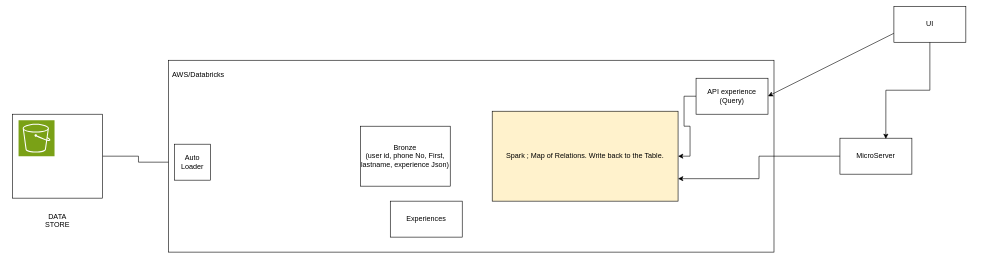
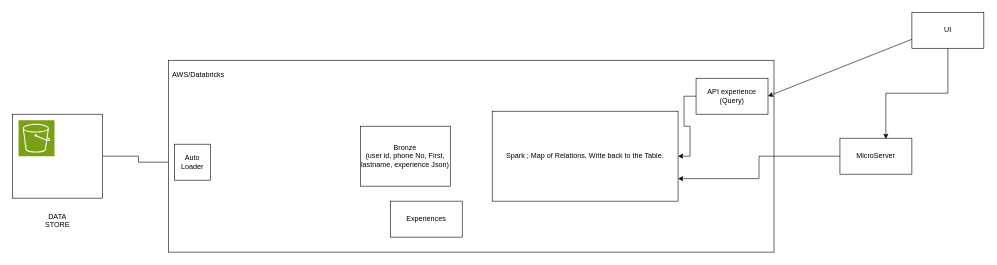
- <mxCell id="15" value="UI" style="rounded=0;whiteSpace=wrap;html=1;" vertex="1" parent="1"><mxGeometry x="1490" y="10" width="120" height="60" as="geometry" /></mxCell>
+ <mxCell id="15" value="UI" style="rounded=0;whiteSpace=wrap;html=1;" vertex="1" parent="1"><mxGeometry x="1520" y="20" width="120" height="60" as="geometry" /></mxCell>
- <mxCell id="10" value="Spark ; Map of Relations. Write back to the Table." style="rounded=0;whiteSpace=wrap;html=1;fillColor=#fff2cc;" vertex="1" parent="1"><mxGeometry x="820" y="185" width="310" height="150" as="geometry" /></mxCell>
+ <mxCell id="10" value="Spark ; Map of Relations. Write back to the Table." style="rounded=0;whiteSpace=wrap;html=1;" vertex="1" parent="1"><mxGeometry x="820" y="185" width="310" height="150" as="geometry" /></mxCell>
